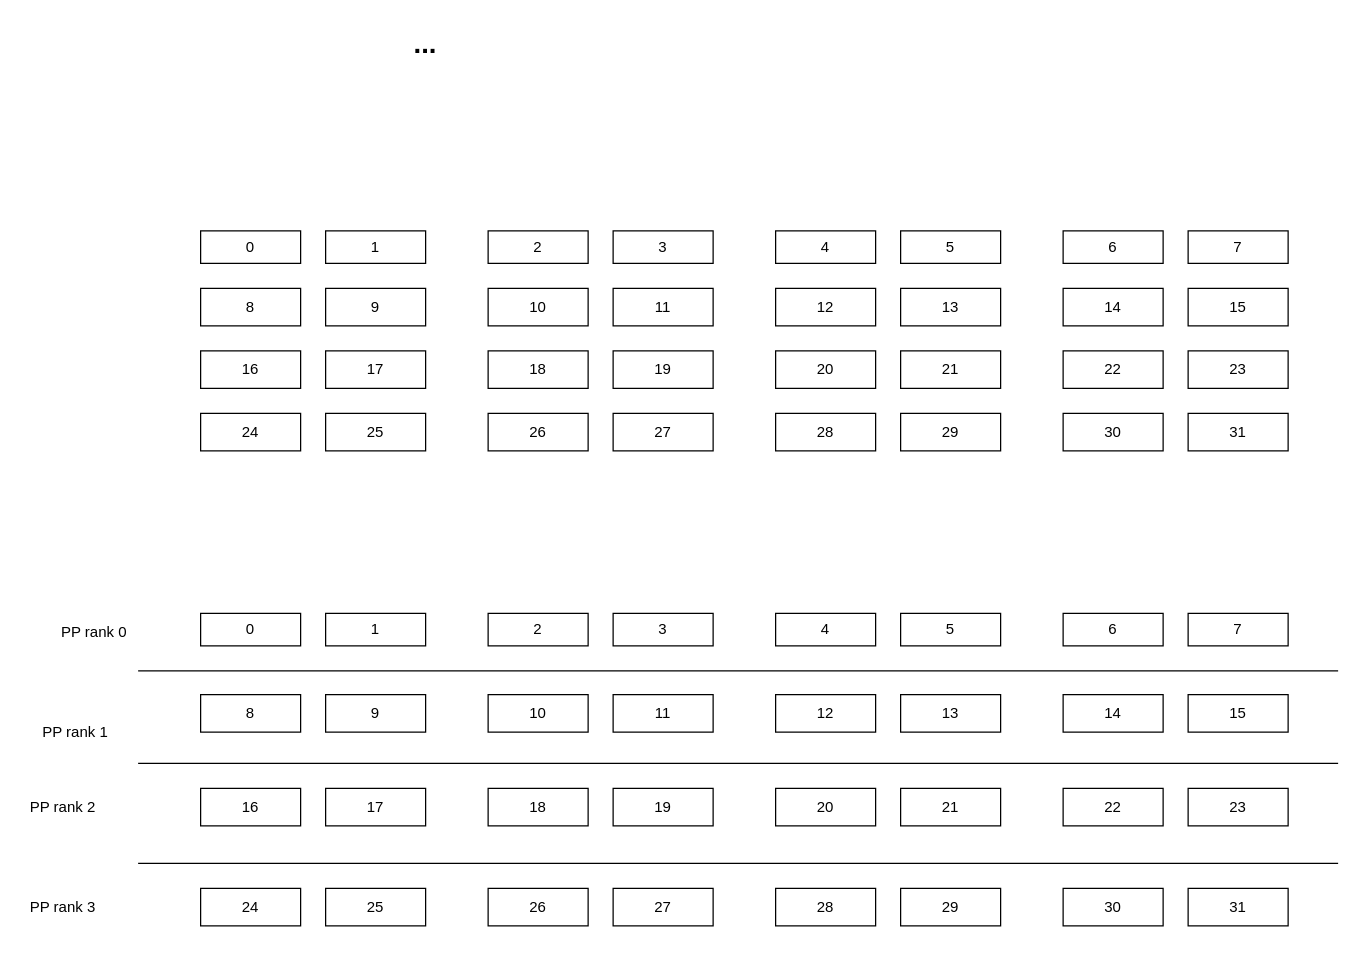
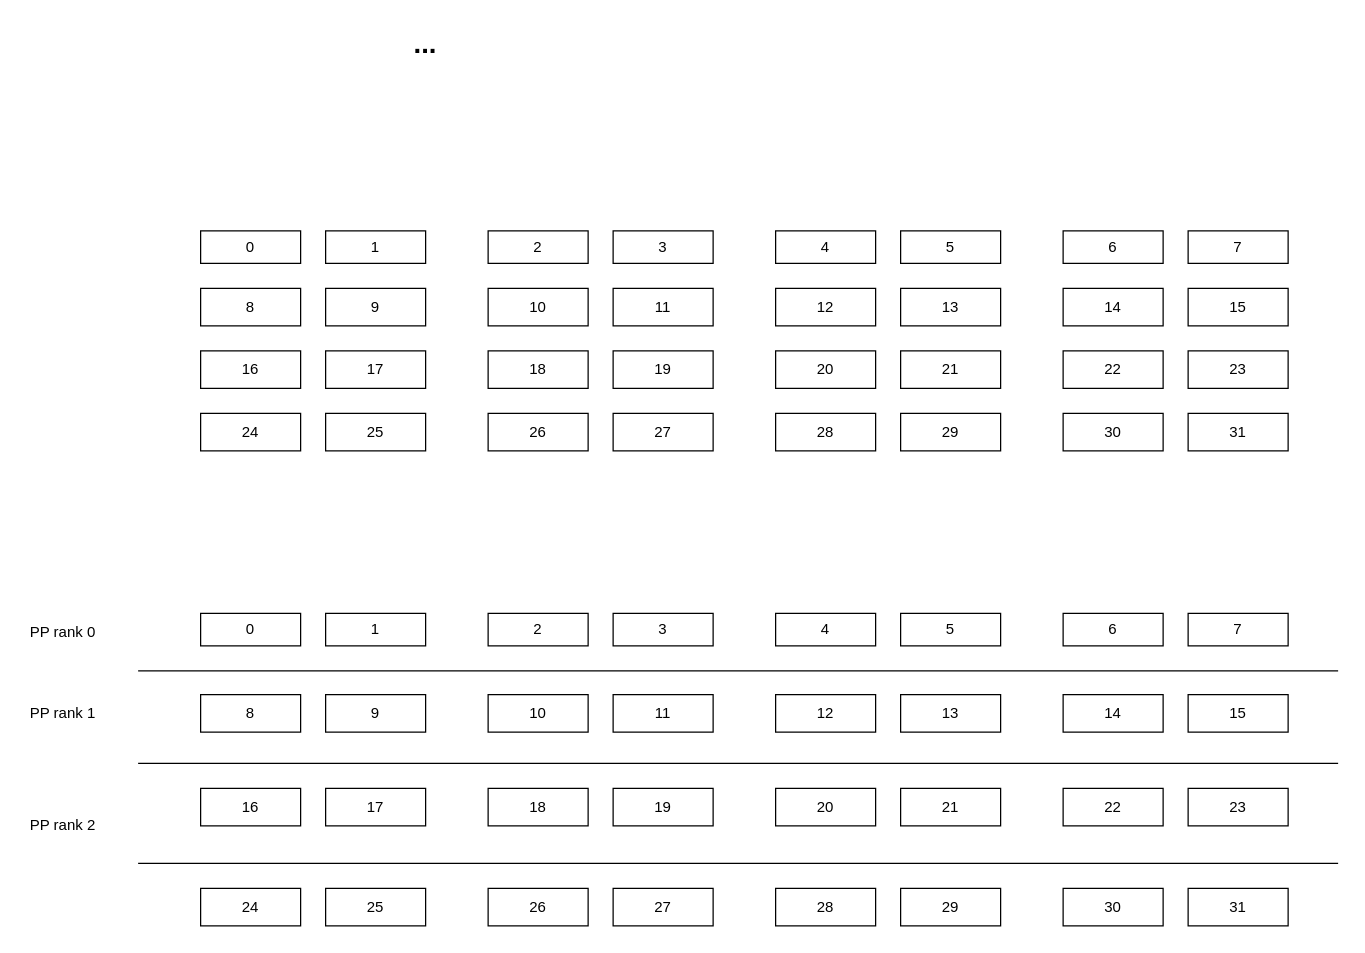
- <mxCell id="11" value="PP rank 0" style="text;html=1;align=center;verticalAlign=middle;whiteSpace=wrap;rounded=0;" vertex="1" parent="1"><mxGeometry x="45" y="490" width="60" height="30" as="geometry" /></mxCell>
+ <mxCell id="11" value="PP rank 0" style="text;html=1;align=center;verticalAlign=middle;whiteSpace=wrap;rounded=0;" vertex="1" parent="1"><mxGeometry x="20" y="490" width="60" height="30" as="geometry" /></mxCell>
- <mxCell id="12" value="PP rank 1" style="text;html=1;align=center;verticalAlign=middle;whiteSpace=wrap;rounded=0;" vertex="1" parent="1"><mxGeometry x="30" y="570" width="60" height="30" as="geometry" /></mxCell>
+ <mxCell id="12" value="PP rank 1" style="text;html=1;align=center;verticalAlign=middle;whiteSpace=wrap;rounded=0;" vertex="1" parent="1"><mxGeometry x="20" y="555" width="60" height="30" as="geometry" /></mxCell>
- <mxCell id="72" value="PP rank 2" style="text;html=1;align=center;verticalAlign=middle;whiteSpace=wrap;rounded=0;" vertex="1" parent="1"><mxGeometry x="20" y="630" width="60" height="30" as="geometry" /></mxCell>
+ <mxCell id="72" value="PP rank 2" style="text;html=1;align=center;verticalAlign=middle;whiteSpace=wrap;rounded=0;" vertex="1" parent="1"><mxGeometry x="20" y="645" width="60" height="30" as="geometry" /></mxCell>
- <mxCell id="73" value="PP rank 3" style="text;html=1;align=center;verticalAlign=middle;whiteSpace=wrap;rounded=0;" vertex="1" parent="1"><mxGeometry x="20" y="710" width="60" height="30" as="geometry" /></mxCell>
